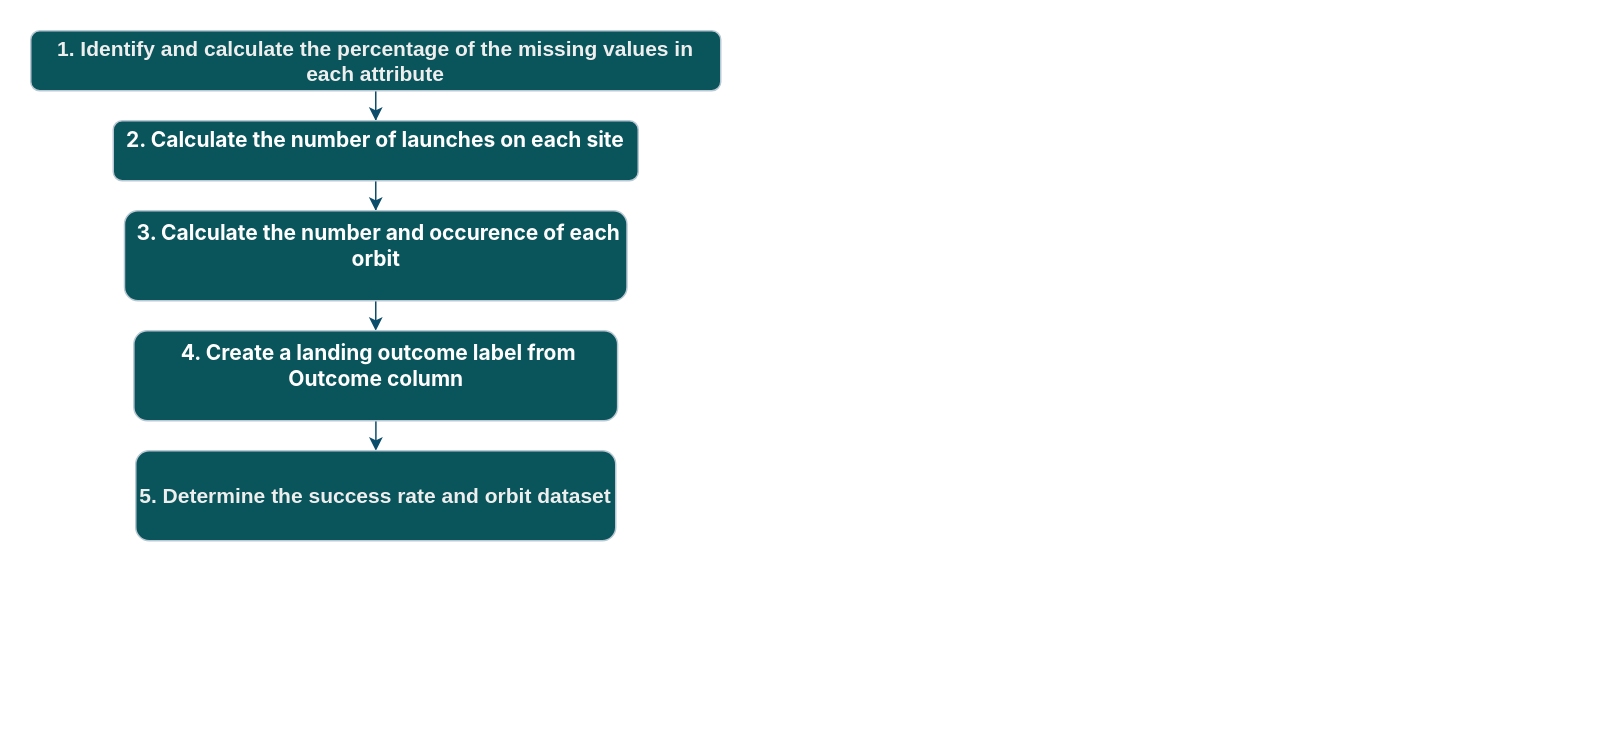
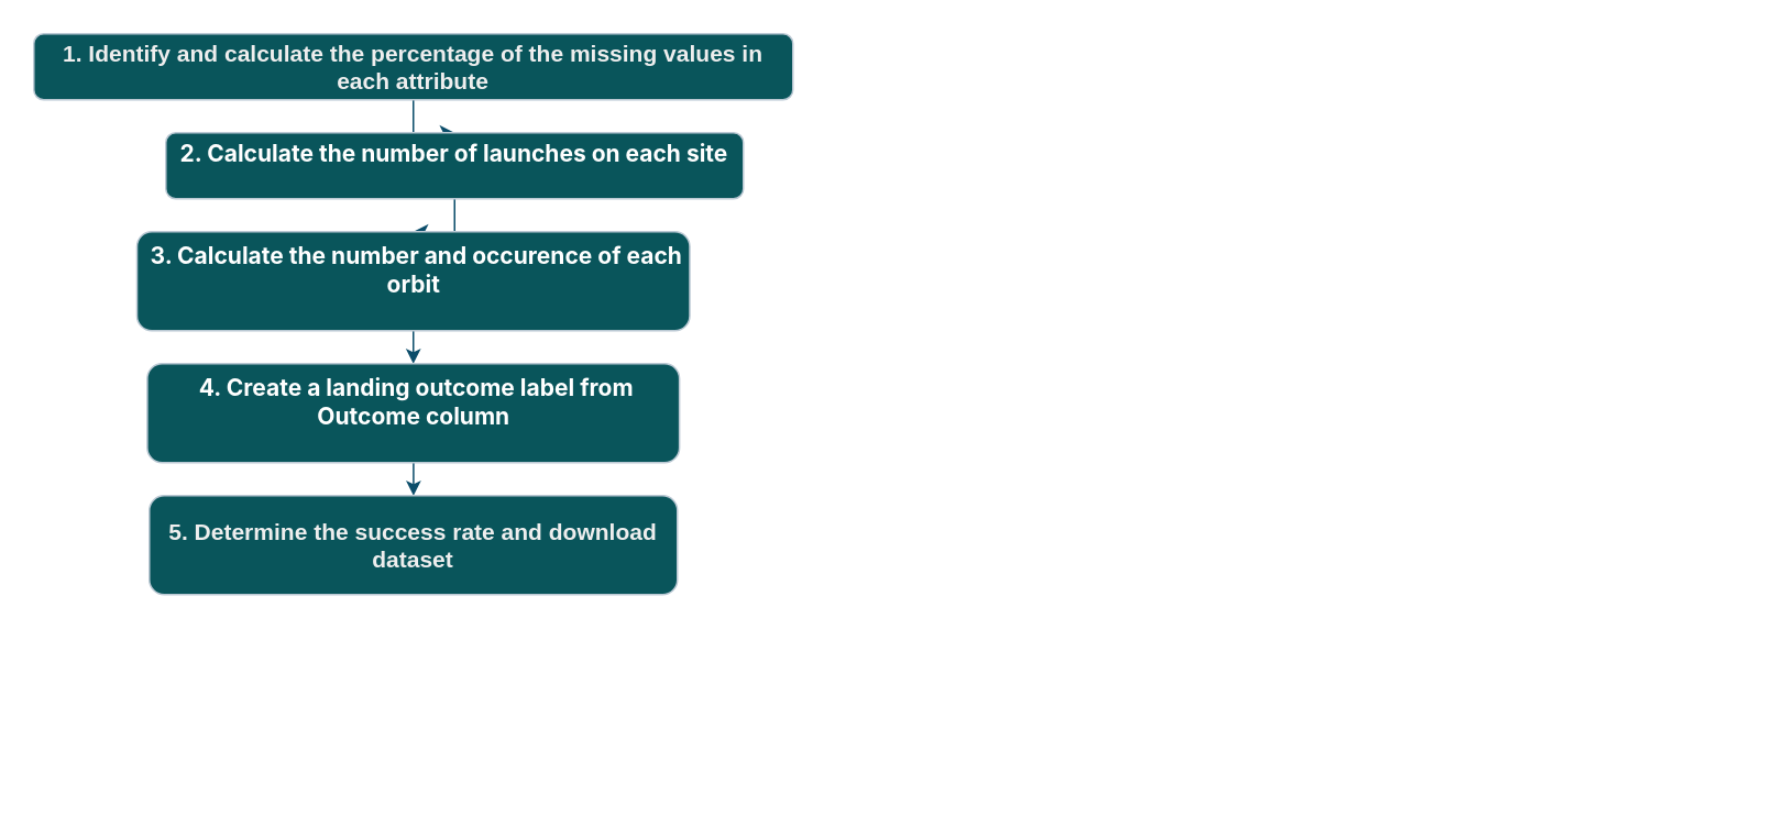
- <mxCell id="5" value="&lt;h3 style=&quot;border-color: var(--border-color); box-sizing: unset; line-height: var(--jp-content-heading-line-height); margin-top: calc(0.5 * var(--jp-content-heading-margin-top)); font-size: 14px; font-family: -apple-system, BlinkMacSystemFont, &amp;quot;Segoe UI&amp;quot;, Helvetica, Arial, sans-serif, &amp;quot;Apple Color Emoji&amp;quot;, &amp;quot;Segoe UI Emoji&amp;quot;, &amp;quot;Segoe UI Symbol&amp;quot;;&quot; id=&quot;TASK-1:-Calculate-the-number-of-launches-on-each-site&quot;&gt;&lt;font style=&quot;border-color: var(--border-color); font-size: 14px;&quot; color=&quot;#ffffff&quot;&gt;2. Calculate the number of launches on each site&lt;/font&gt;&lt;/h3&gt;" style="rounded=1;whiteSpace=wrap;html=1;labelBackgroundColor=none;fillColor=#09555B;strokeColor=#BAC8D3;fontColor=#EEEEEE;align=center;verticalAlign=middle;fontSize=14;" vertex="1" parent="1"><mxGeometry x="75" y="80" width="350" height="40" as="geometry" /></mxCell>
+ <mxCell id="5" value="&lt;h3 style=&quot;border-color: var(--border-color); box-sizing: unset; line-height: var(--jp-content-heading-line-height); margin-top: calc(0.5 * var(--jp-content-heading-margin-top)); font-size: 14px; font-family: -apple-system, BlinkMacSystemFont, &amp;quot;Segoe UI&amp;quot;, Helvetica, Arial, sans-serif, &amp;quot;Apple Color Emoji&amp;quot;, &amp;quot;Segoe UI Emoji&amp;quot;, &amp;quot;Segoe UI Symbol&amp;quot;;&quot; id=&quot;TASK-1:-Calculate-the-number-of-launches-on-each-site&quot;&gt;&lt;font style=&quot;border-color: var(--border-color); font-size: 14px;&quot; color=&quot;#ffffff&quot;&gt;2. Calculate the number of launches on each site&lt;/font&gt;&lt;/h3&gt;" style="rounded=1;whiteSpace=wrap;html=1;labelBackgroundColor=none;fillColor=#09555B;strokeColor=#BAC8D3;fontColor=#EEEEEE;align=center;verticalAlign=middle;fontSize=14;" vertex="1" parent="1"><mxGeometry x="100" y="80" width="350" height="40" as="geometry" /></mxCell>
- <mxCell id="10" value="&lt;b style=&quot;font-size: 14px;&quot;&gt;5. Determine the success rate and orbit dataset&lt;/b&gt;" style="whiteSpace=wrap;html=1;rounded=1;labelBackgroundColor=none;fillColor=#09555B;strokeColor=#BAC8D3;fontColor=#EEEEEE;align=center;verticalAlign=middle;fontSize=14;" vertex="1" parent="1"><mxGeometry x="90" y="300" width="320" height="60" as="geometry" /></mxCell>
+ <mxCell id="10" value="&lt;b style=&quot;font-size: 14px;&quot;&gt;5. Determine the success rate and download dataset&lt;/b&gt;" style="whiteSpace=wrap;html=1;rounded=1;labelBackgroundColor=none;fillColor=#09555B;strokeColor=#BAC8D3;fontColor=#EEEEEE;align=center;verticalAlign=middle;fontSize=14;" vertex="1" parent="1"><mxGeometry x="90" y="300" width="320" height="60" as="geometry" /></mxCell>
